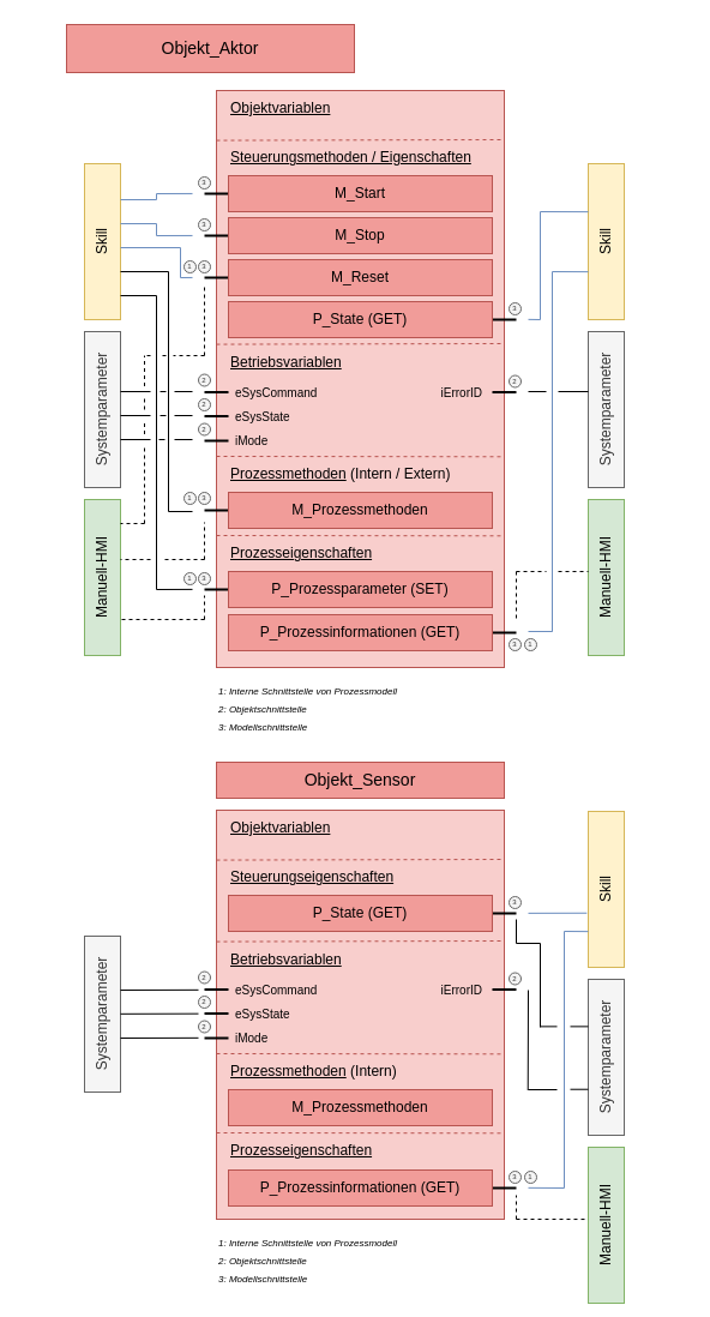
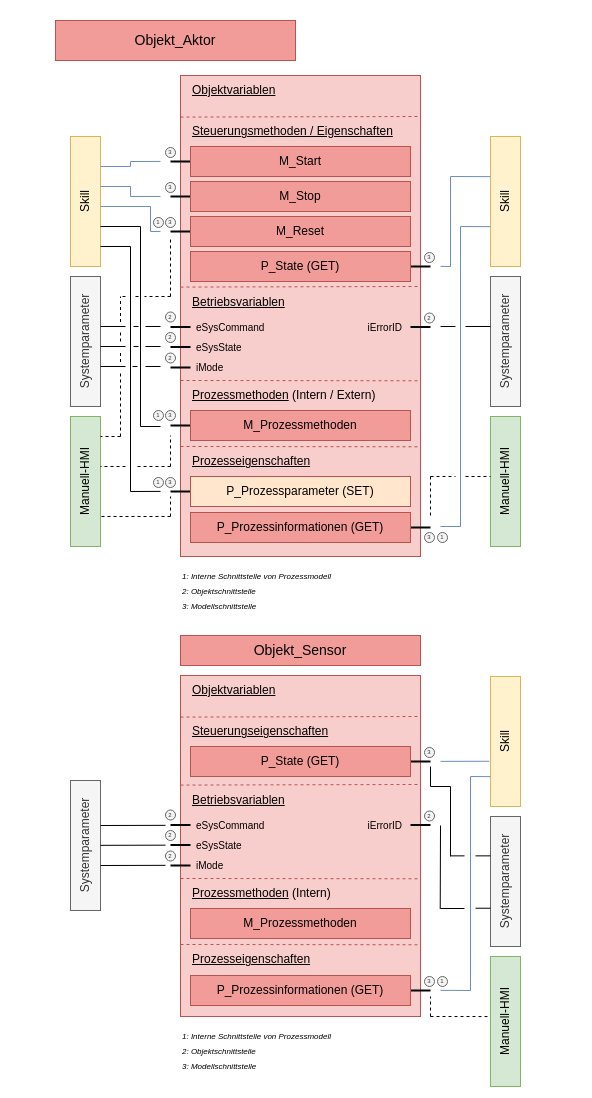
- <mxCell id="44" value="P_Prozessparameter (SET)" style="rounded=0;whiteSpace=wrap;html=1;fillColor=#F19C99;strokeColor=#b85450;fontSize=12;" parent="1" vertex="1"><mxGeometry x="190" y="476" width="220" height="30" as="geometry" /></mxCell>
+ <mxCell id="44" value="P_Prozessparameter (SET)" style="rounded=0;whiteSpace=wrap;html=1;fillColor=#ffe6cc;strokeColor=#b85450;fontSize=12;" parent="1" vertex="1"><mxGeometry x="190" y="476" width="220" height="30" as="geometry" /></mxCell>
